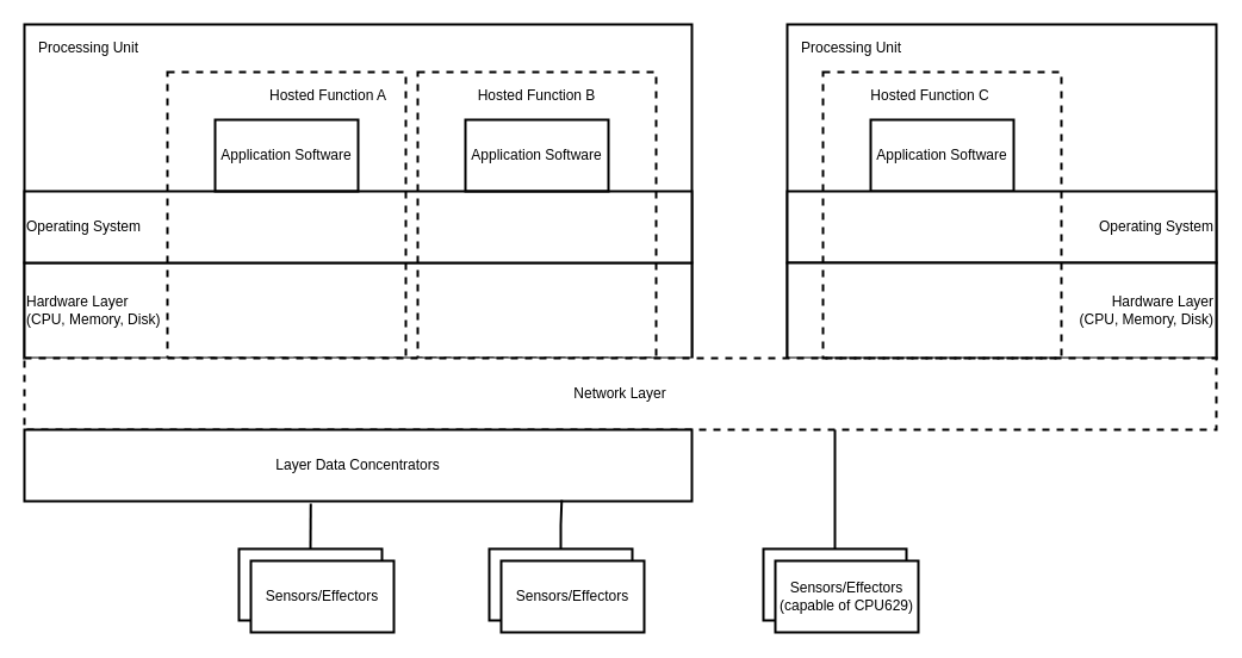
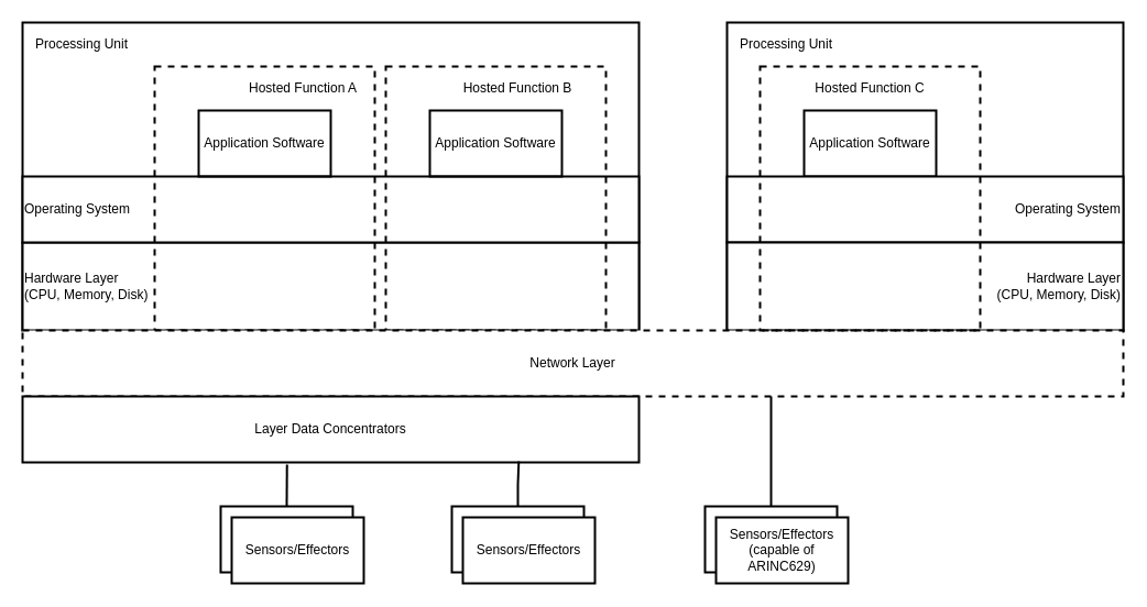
- <mxCell id="14" value="Hosted Function B" style="text;html=1;strokeColor=none;fillColor=none;align=center;verticalAlign=middle;whiteSpace=wrap;rounded=0;" parent="1" vertex="1"><mxGeometry x="390" y="70" width="120" height="20" as="geometry" /></mxCell>
+ <mxCell id="14" value="Hosted Function B" style="text;html=1;strokeColor=none;fillColor=none;align=center;verticalAlign=middle;whiteSpace=wrap;rounded=0;" parent="1" vertex="1"><mxGeometry x="410" y="70" width="120" height="20" as="geometry" /></mxCell>
- <mxCell id="18" value="Hosted Function C" style="text;html=1;strokeColor=none;fillColor=none;align=center;verticalAlign=middle;whiteSpace=wrap;rounded=0;" parent="1" vertex="1"><mxGeometry x="720" y="70" width="120" height="20" as="geometry" /></mxCell>
+ <mxCell id="18" value="Hosted Function C" style="text;html=1;strokeColor=none;fillColor=none;align=center;verticalAlign=middle;whiteSpace=wrap;rounded=0;" parent="1" vertex="1"><mxGeometry x="730" y="70" width="120" height="20" as="geometry" /></mxCell>
- <mxCell id="31" value="&lt;span&gt;Sensors/Effectors&lt;br&gt;(capable of CPU629)&lt;br&gt;&lt;/span&gt;" style="rounded=0;whiteSpace=wrap;html=1;strokeWidth=2;fillColor=#ffffff;align=center;" parent="1" vertex="1"><mxGeometry x="650" y="470" width="120" height="60" as="geometry" /></mxCell>
+ <mxCell id="31" value="&lt;span&gt;Sensors/Effectors&lt;br&gt;(capable of ARINC629)&lt;br&gt;&lt;/span&gt;" style="rounded=0;whiteSpace=wrap;html=1;strokeWidth=2;fillColor=#ffffff;align=center;" parent="1" vertex="1"><mxGeometry x="650" y="470" width="120" height="60" as="geometry" /></mxCell>
